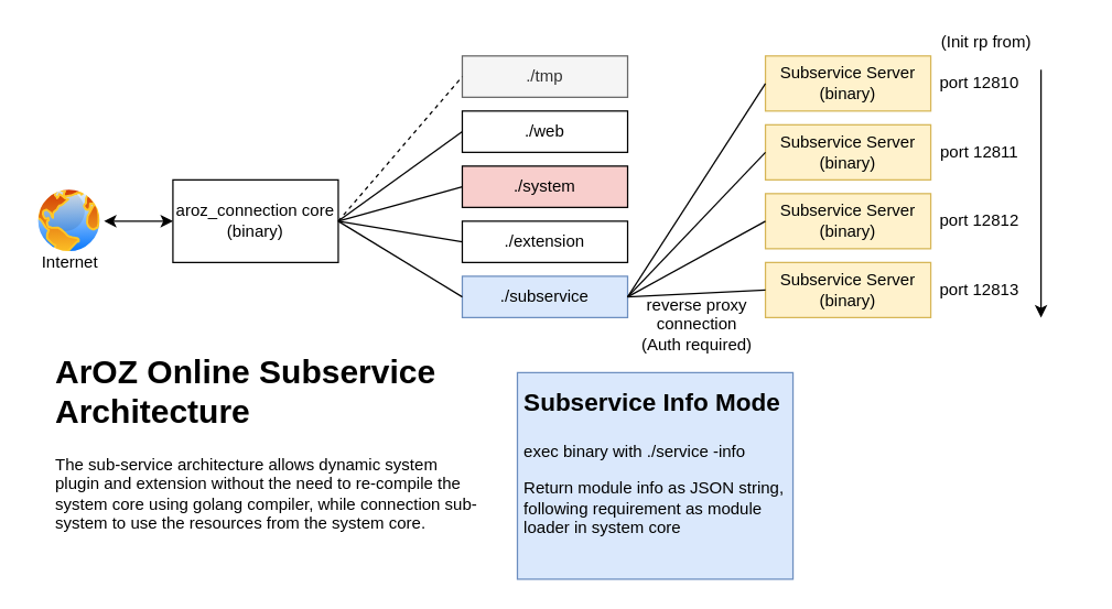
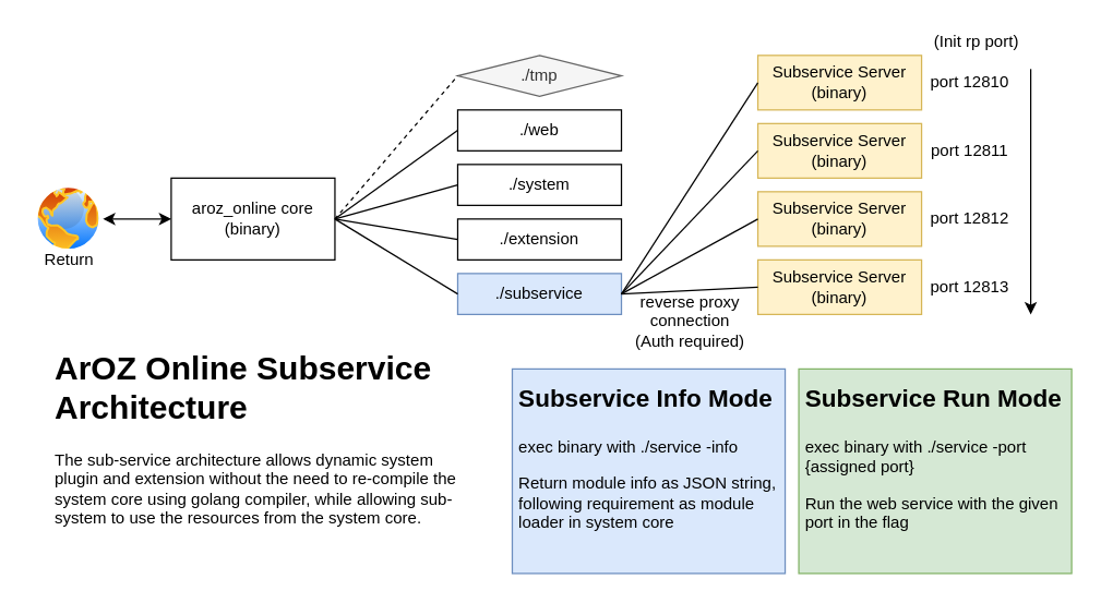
- <mxCell id="25" value="(Init rp from)" style="text;html=1;align=center;verticalAlign=middle;resizable=0;points=[];;autosize=1;" vertex="1" parent="1"><mxGeometry x="675" y="20" width="80" height="20" as="geometry" /></mxCell>
+ <mxCell id="25" value="(Init rp port)" style="text;html=1;align=center;verticalAlign=middle;resizable=0;points=[];;autosize=1;" vertex="1" parent="1"><mxGeometry x="675" y="20" width="80" height="20" as="geometry" /></mxCell>
- <mxCell id="6" value="./tmp" style="rounded=0;whiteSpace=wrap;html=1;fillColor=#f5f5f5;strokeColor=#666666;fontColor=#333333;" vertex="1" parent="1"><mxGeometry x="335" y="40" width="120" height="30" as="geometry" /></mxCell>
+ <mxCell id="6" value="./tmp" style="rhombus;whiteSpace=wrap;html=1;fillColor=#f5f5f5;strokeColor=#666666;fontColor=#333333;" vertex="1" parent="1"><mxGeometry x="335" y="40" width="120" height="30" as="geometry" /></mxCell>
- <mxCell id="4" value="./system" style="rounded=0;whiteSpace=wrap;html=1;fillColor=#f8cecc;" vertex="1" parent="1"><mxGeometry x="335" y="120" width="120" height="30" as="geometry" /></mxCell>
+ <mxCell id="4" value="./system" style="rounded=0;whiteSpace=wrap;html=1;" vertex="1" parent="1"><mxGeometry x="335" y="120" width="120" height="30" as="geometry" /></mxCell>
- <mxCell id="2" value="aroz_connection core&lt;br&gt;(binary)" style="rounded=0;whiteSpace=wrap;html=1;" vertex="1" parent="1"><mxGeometry x="125" y="130" width="120" height="60" as="geometry" /></mxCell>
+ <mxCell id="2" value="aroz_online core&lt;br&gt;(binary)" style="rounded=0;whiteSpace=wrap;html=1;" vertex="1" parent="1"><mxGeometry x="125" y="130" width="120" height="60" as="geometry" /></mxCell>
- <mxCell id="31" value="Internet" style="text;html=1;align=center;verticalAlign=middle;resizable=0;points=[];;autosize=1;" vertex="1" parent="1"><mxGeometry x="20" y="180" width="60" height="20" as="geometry" /></mxCell>
+ <mxCell id="31" value="Return" style="text;html=1;align=center;verticalAlign=middle;resizable=0;points=[];;autosize=1;" vertex="1" parent="1"><mxGeometry x="20" y="180" width="60" height="20" as="geometry" /></mxCell>
- <mxCell id="28" value="&lt;h1&gt;ArOZ Online Subservice Architecture&lt;/h1&gt;&lt;p&gt;The sub-service architecture allows dynamic system plugin and extension without the need to re-compile the system core using golang compiler, while connection sub-system to use the resources from the system core.&lt;br&gt;&lt;/p&gt;" style="text;html=1;strokeColor=none;fillColor=none;spacing=5;spacingTop=-20;whiteSpace=wrap;overflow=hidden;rounded=0;" vertex="1" parent="1"><mxGeometry x="35" y="250" width="320" height="140" as="geometry" /></mxCell>
+ <mxCell id="28" value="&lt;h1&gt;ArOZ Online Subservice Architecture&lt;/h1&gt;&lt;p&gt;The sub-service architecture allows dynamic system plugin and extension without the need to re-compile the system core using golang compiler, while allowing sub-system to use the resources from the system core.&lt;br&gt;&lt;/p&gt;" style="text;html=1;strokeColor=none;fillColor=none;spacing=5;spacingTop=-20;whiteSpace=wrap;overflow=hidden;rounded=0;" vertex="1" parent="1"><mxGeometry x="35" y="250" width="320" height="140" as="geometry" /></mxCell>
+ <mxCell id="33" value="&lt;h1&gt;&lt;span style=&quot;font-size: 18px&quot;&gt;Subservice Run Mode&lt;/span&gt;&lt;/h1&gt;&lt;p&gt;exec binary with ./service -port {assigned port}&amp;nbsp;&lt;/p&gt;&lt;p&gt;Run the web service with the given port in the flag&lt;/p&gt;" style="text;html=1;spacing=5;spacingTop=-20;whiteSpace=wrap;overflow=hidden;rounded=0;fillColor=#d5e8d4;strokeColor=#82b366;" vertex="1" parent="1"><mxGeometry x="585" y="270" width="200" height="150" as="geometry" /></mxCell>
